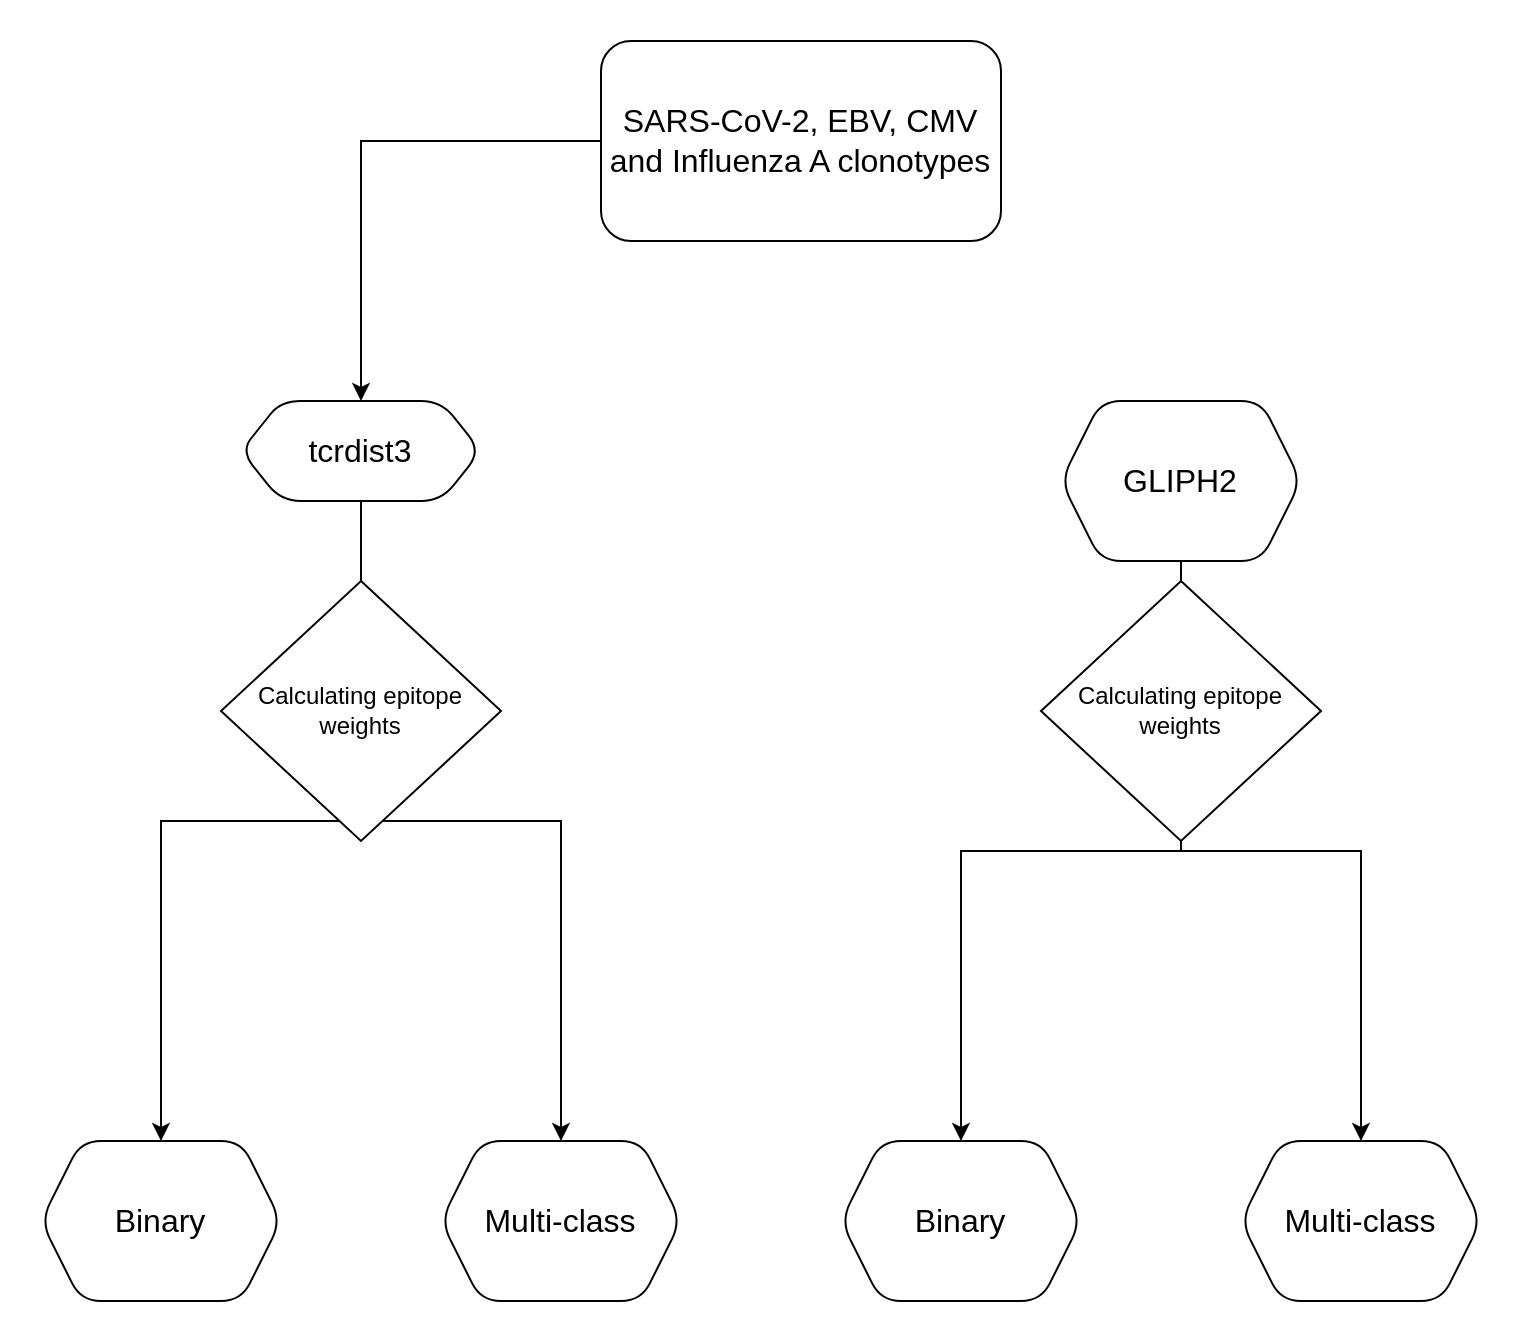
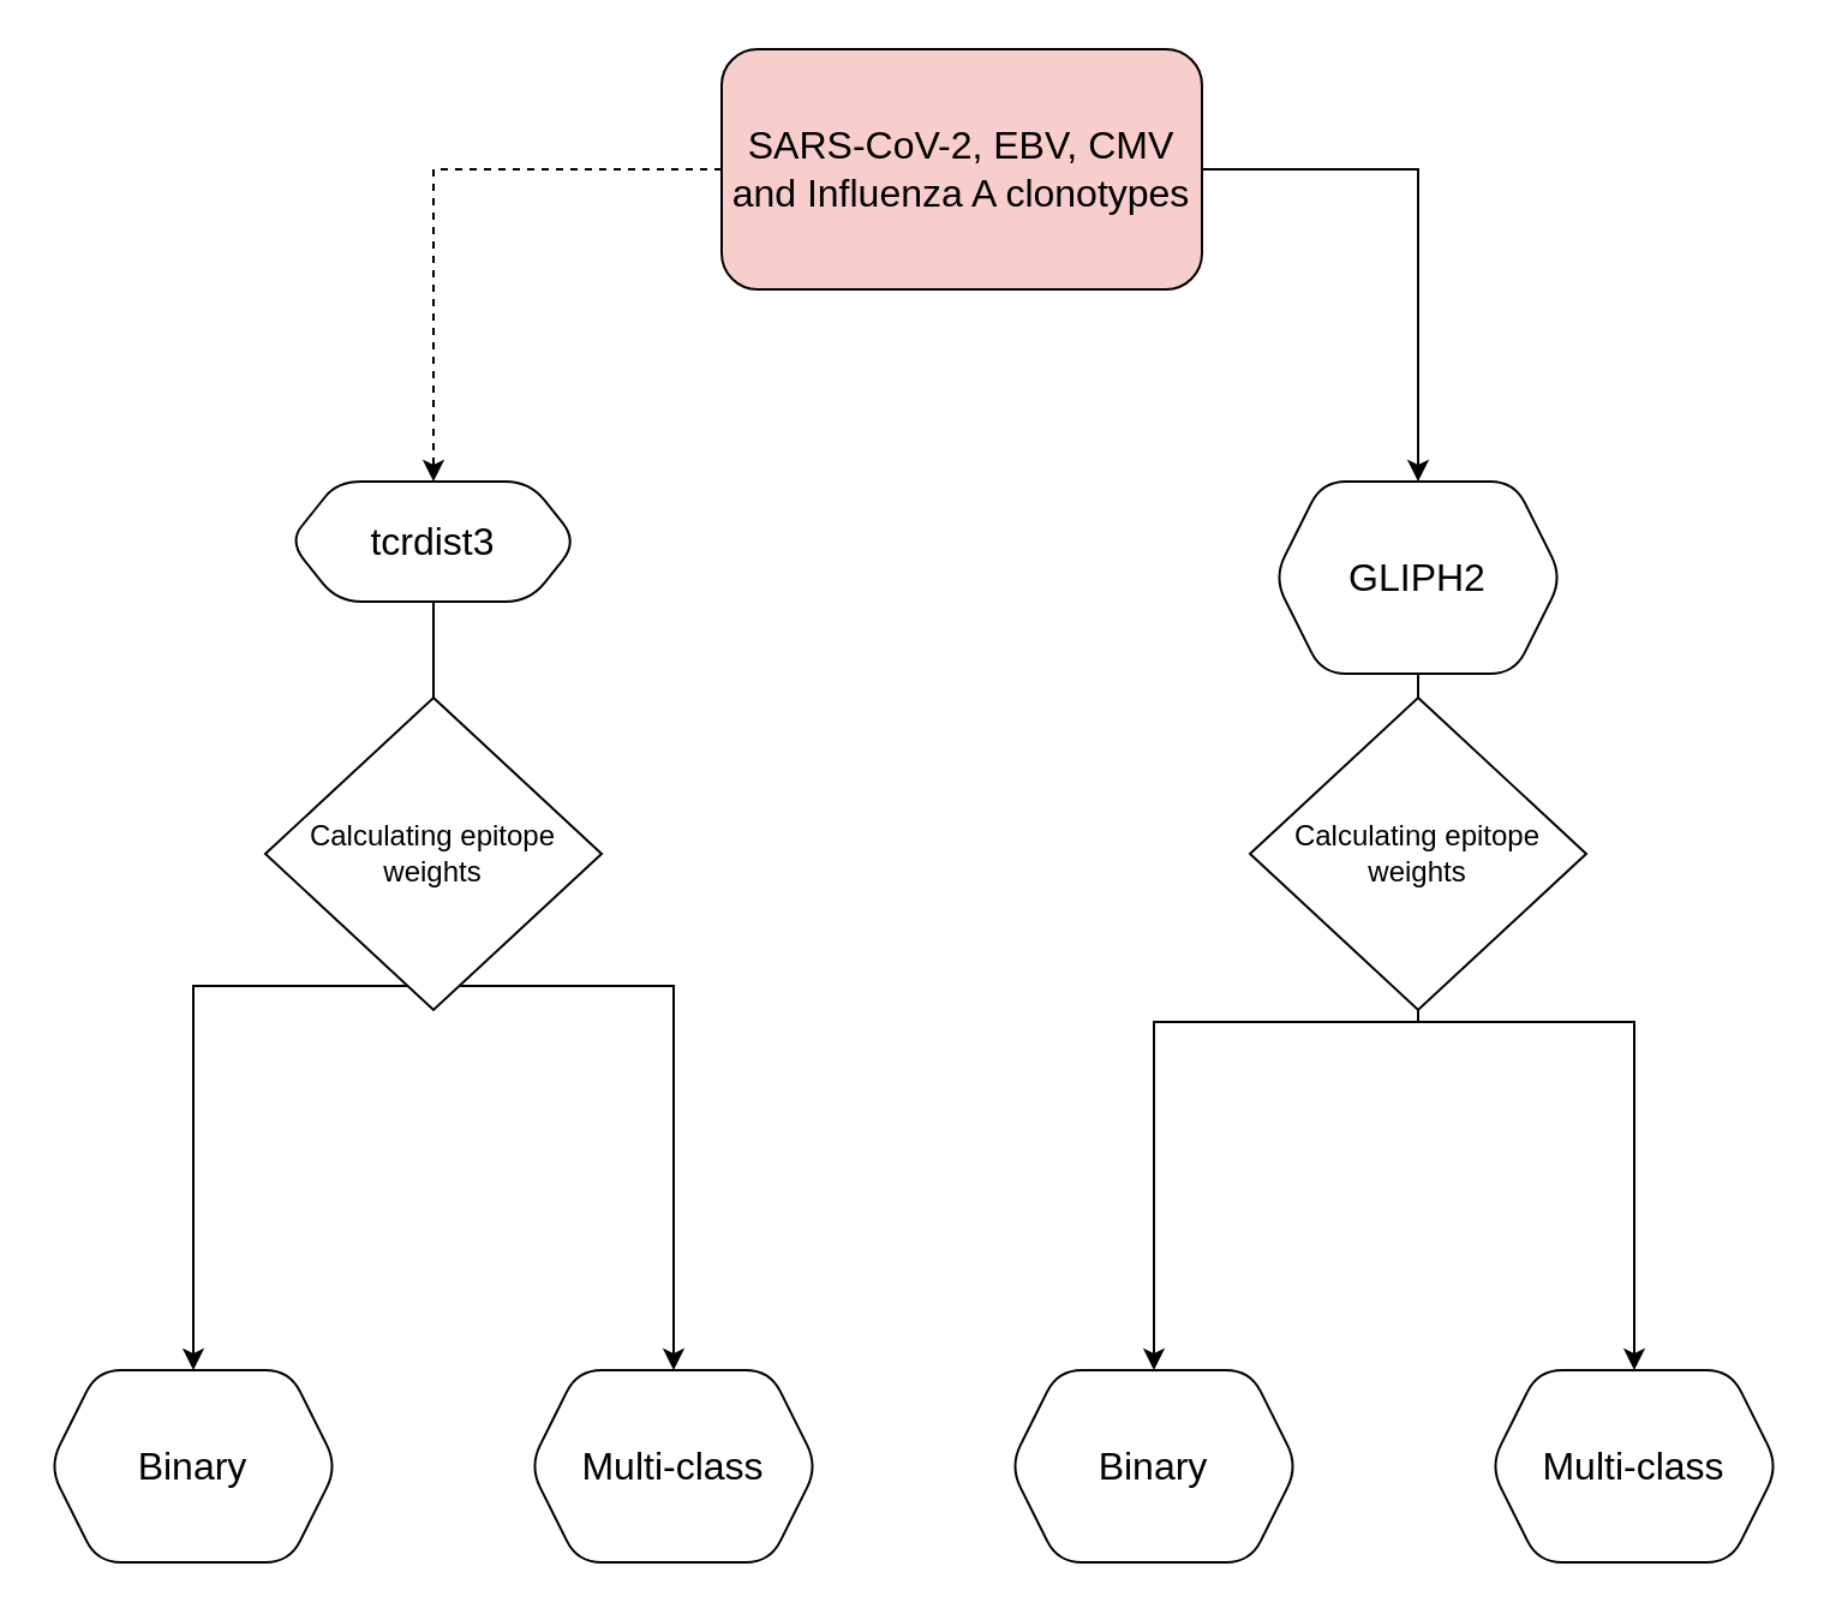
- <mxCell id="4" value="&lt;font style=&quot;font-size: 16px;&quot;&gt;SARS-CoV-2, EBV, CMV and Influenza A clonotypes&lt;/font&gt;" style="whiteSpace=wrap;html=1;rounded=1;fontSize=16;" parent="1" vertex="1"><mxGeometry x="300" y="20" width="200" height="100" as="geometry" /></mxCell>
+ <mxCell id="4" value="&lt;font style=&quot;font-size: 16px;&quot;&gt;SARS-CoV-2, EBV, CMV and Influenza A clonotypes&lt;/font&gt;" style="whiteSpace=wrap;html=1;rounded=1;fontSize=16;fillColor=#f8cecc;" parent="1" vertex="1"><mxGeometry x="300" y="20" width="200" height="100" as="geometry" /></mxCell>
- <mxCell id="2" value="" style="edgeStyle=orthogonalEdgeStyle;rounded=0;orthogonalLoop=1;jettySize=auto;html=1;fontSize=16;" parent="1" source="4" target="7" edge="1"><mxGeometry relative="1" as="geometry" /></mxCell>
+ <mxCell id="2" value="" style="edgeStyle=orthogonalEdgeStyle;rounded=0;orthogonalLoop=1;jettySize=auto;html=1;fontSize=16;dashed=1;" parent="1" source="4" target="7" edge="1"><mxGeometry relative="1" as="geometry" /></mxCell>
+ <mxCell id="3" style="edgeStyle=orthogonalEdgeStyle;rounded=0;orthogonalLoop=1;jettySize=auto;html=1;fontSize=16;" parent="1" source="4" target="10" edge="1"><mxGeometry relative="1" as="geometry" /></mxCell>
